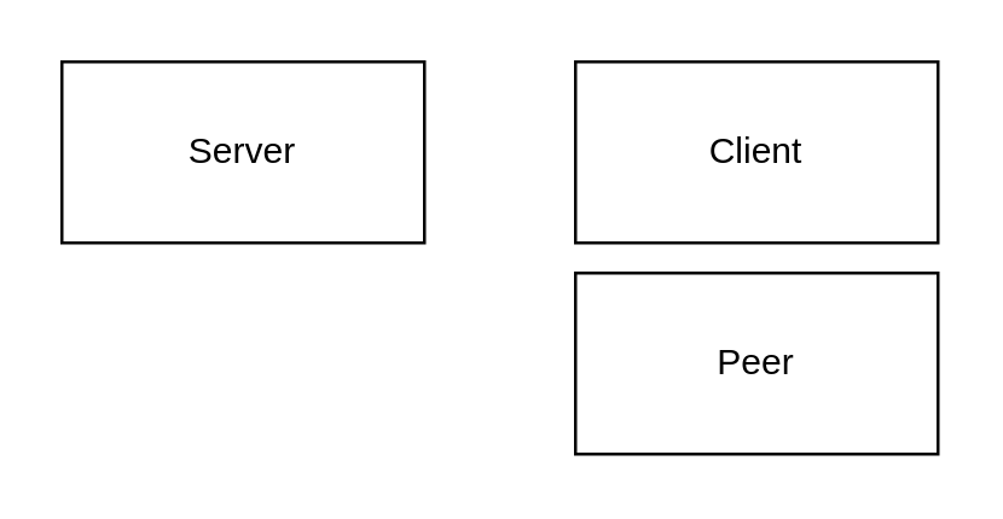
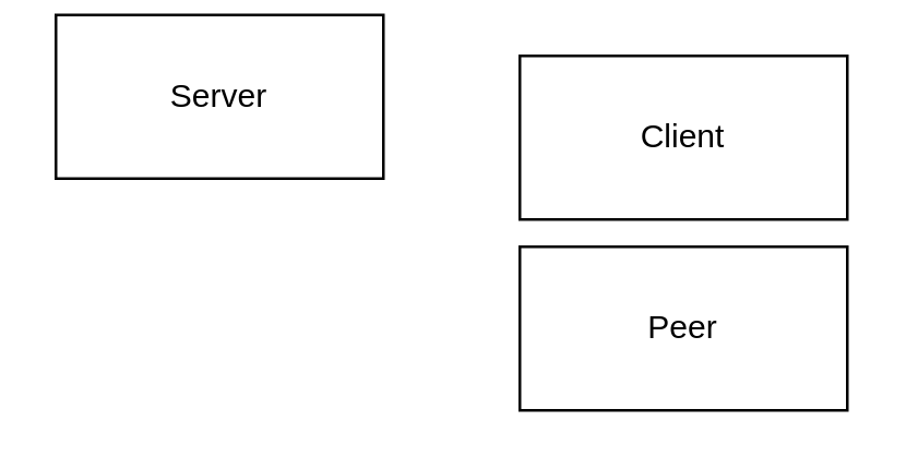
- <mxCell id="2" value="Server" style="rounded=0;whiteSpace=wrap;html=1;" vertex="1" parent="1"><mxGeometry x="20" y="20" width="120" height="60" as="geometry" /></mxCell>
+ <mxCell id="2" value="Server" style="rounded=0;whiteSpace=wrap;html=1;" vertex="1" parent="1"><mxGeometry x="20" y="5" width="120" height="60" as="geometry" /></mxCell>
